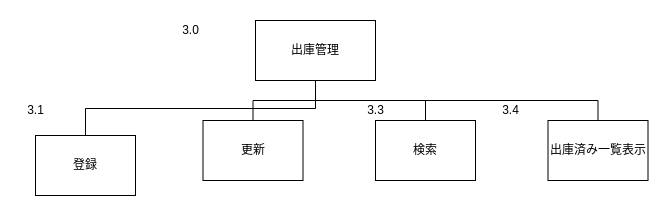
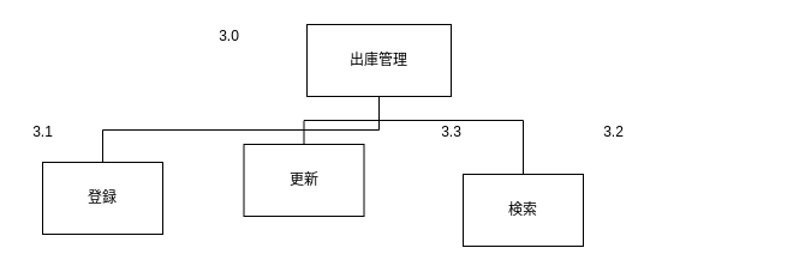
- <mxCell id="8" value="" style="edgeStyle=elbowEdgeStyle;elbow=vertical;startArrow=none;endArrow=none;rounded=0;exitX=0.5;exitY=1;exitDx=0;exitDy=0;entryX=0.5;entryY=0;entryDx=0;entryDy=0;" parent="1" source="2" target="7" edge="1"><mxGeometry relative="1" as="geometry"><mxPoint x="525" y="100" as="sourcePoint" /><Array as="points"><mxPoint x="375" y="100" /></Array></mxGeometry></mxCell>
- <mxCell id="14" value="3.4" style="text;html=1;resizable=0;autosize=1;align=center;verticalAlign=middle;points=[];fillColor=none;strokeColor=none;rounded=0;" parent="1" vertex="1"><mxGeometry x="495" y="100" width="30" height="20" as="geometry" /></mxCell>
+ <mxCell id="14" value="3.2" style="text;html=1;resizable=0;autosize=1;align=center;verticalAlign=middle;points=[];fillColor=none;strokeColor=none;rounded=0;" parent="1" vertex="1"><mxGeometry x="495" y="100" width="30" height="20" as="geometry" /></mxCell>
- <mxCell id="5" value="検索" style="whiteSpace=wrap;html=1;align=center;verticalAlign=middle;container=1;recursiveResize=0;treeFolding=1;treeMoving=1;" parent="1" vertex="1"><mxGeometry x="375" y="120" width="100" height="60" as="geometry" /></mxCell>
+ <mxCell id="5" value="検索" style="whiteSpace=wrap;html=1;align=center;verticalAlign=middle;container=1;recursiveResize=0;treeFolding=1;treeMoving=1;" parent="1" vertex="1"><mxGeometry x="385" y="145" width="100" height="60" as="geometry" /></mxCell>
- <mxCell id="7" value="出庫済み一覧表示" style="whiteSpace=wrap;html=1;align=center;verticalAlign=middle;container=1;recursiveResize=0;treeFolding=1;treeMoving=1;" parent="1" vertex="1"><mxGeometry x="547.5" y="120" width="100" height="60" as="geometry" /></mxCell>
